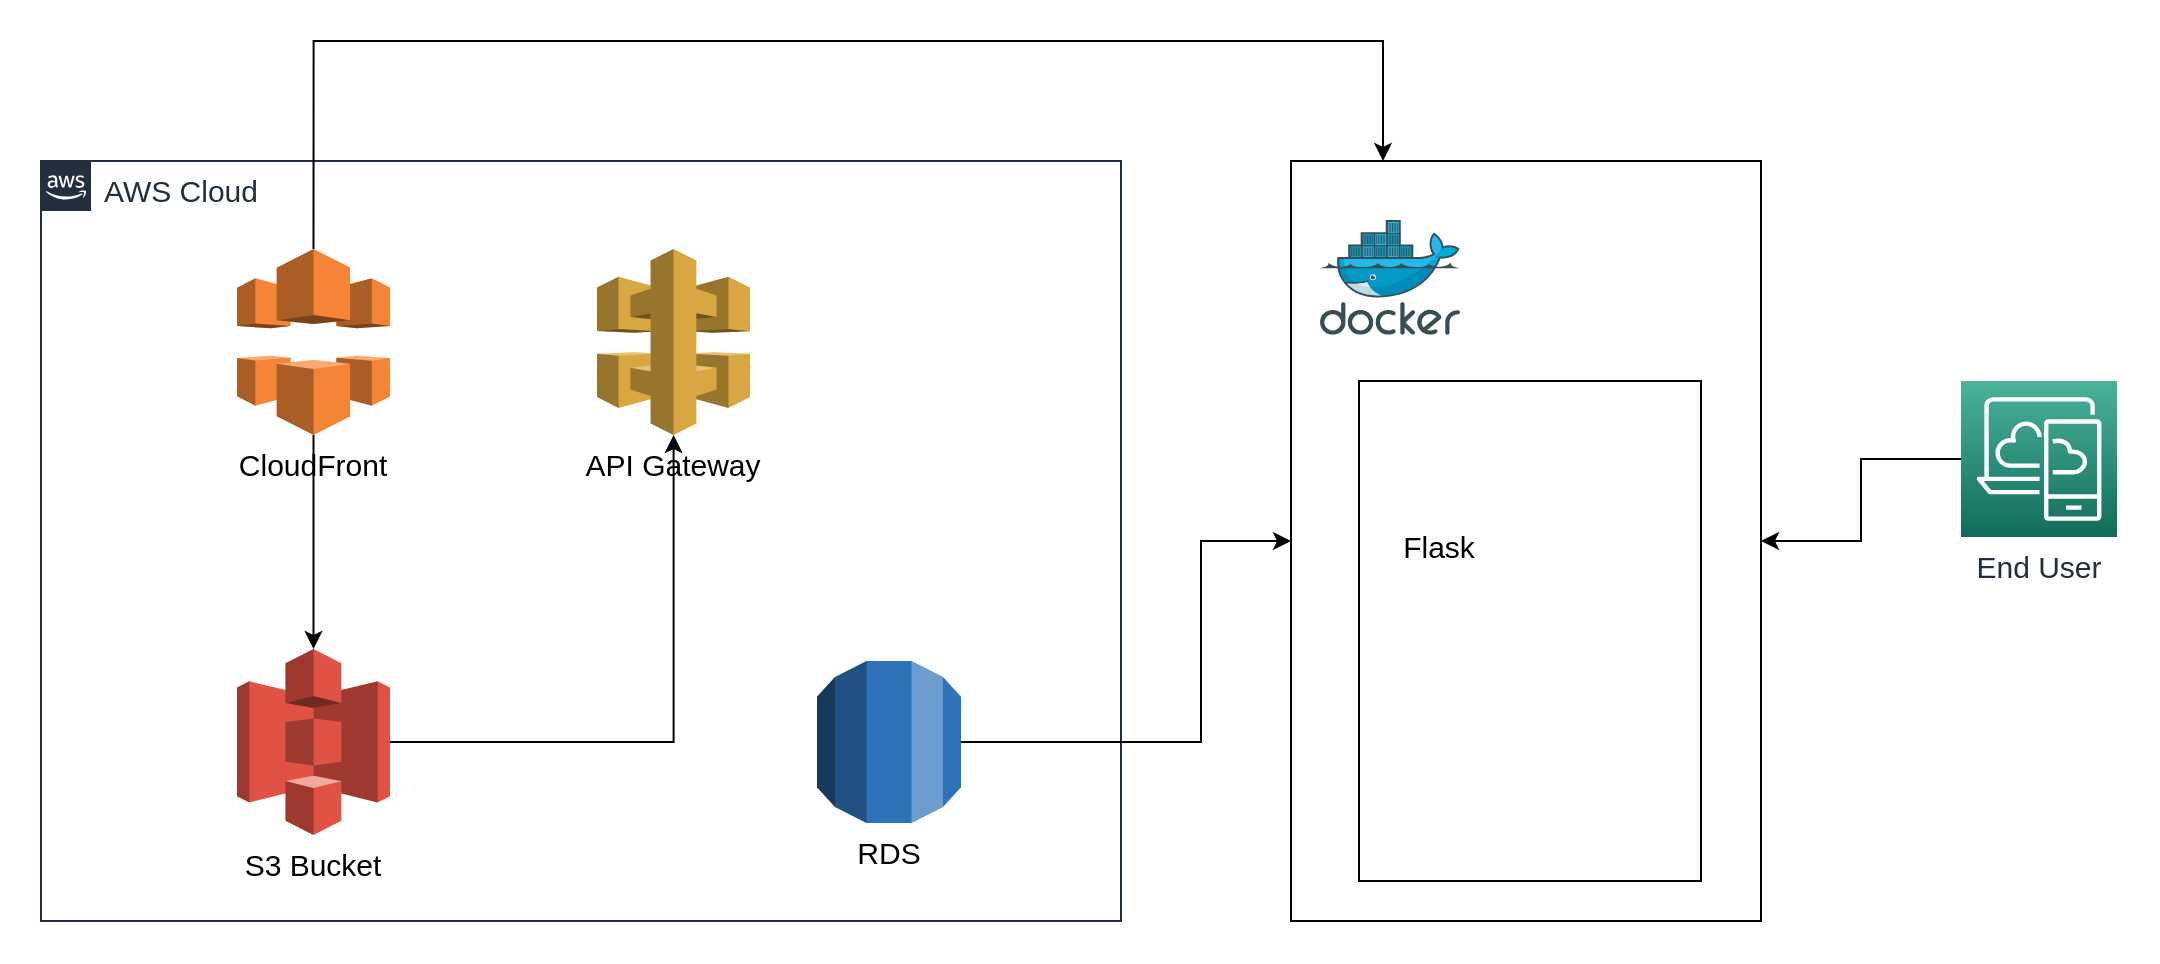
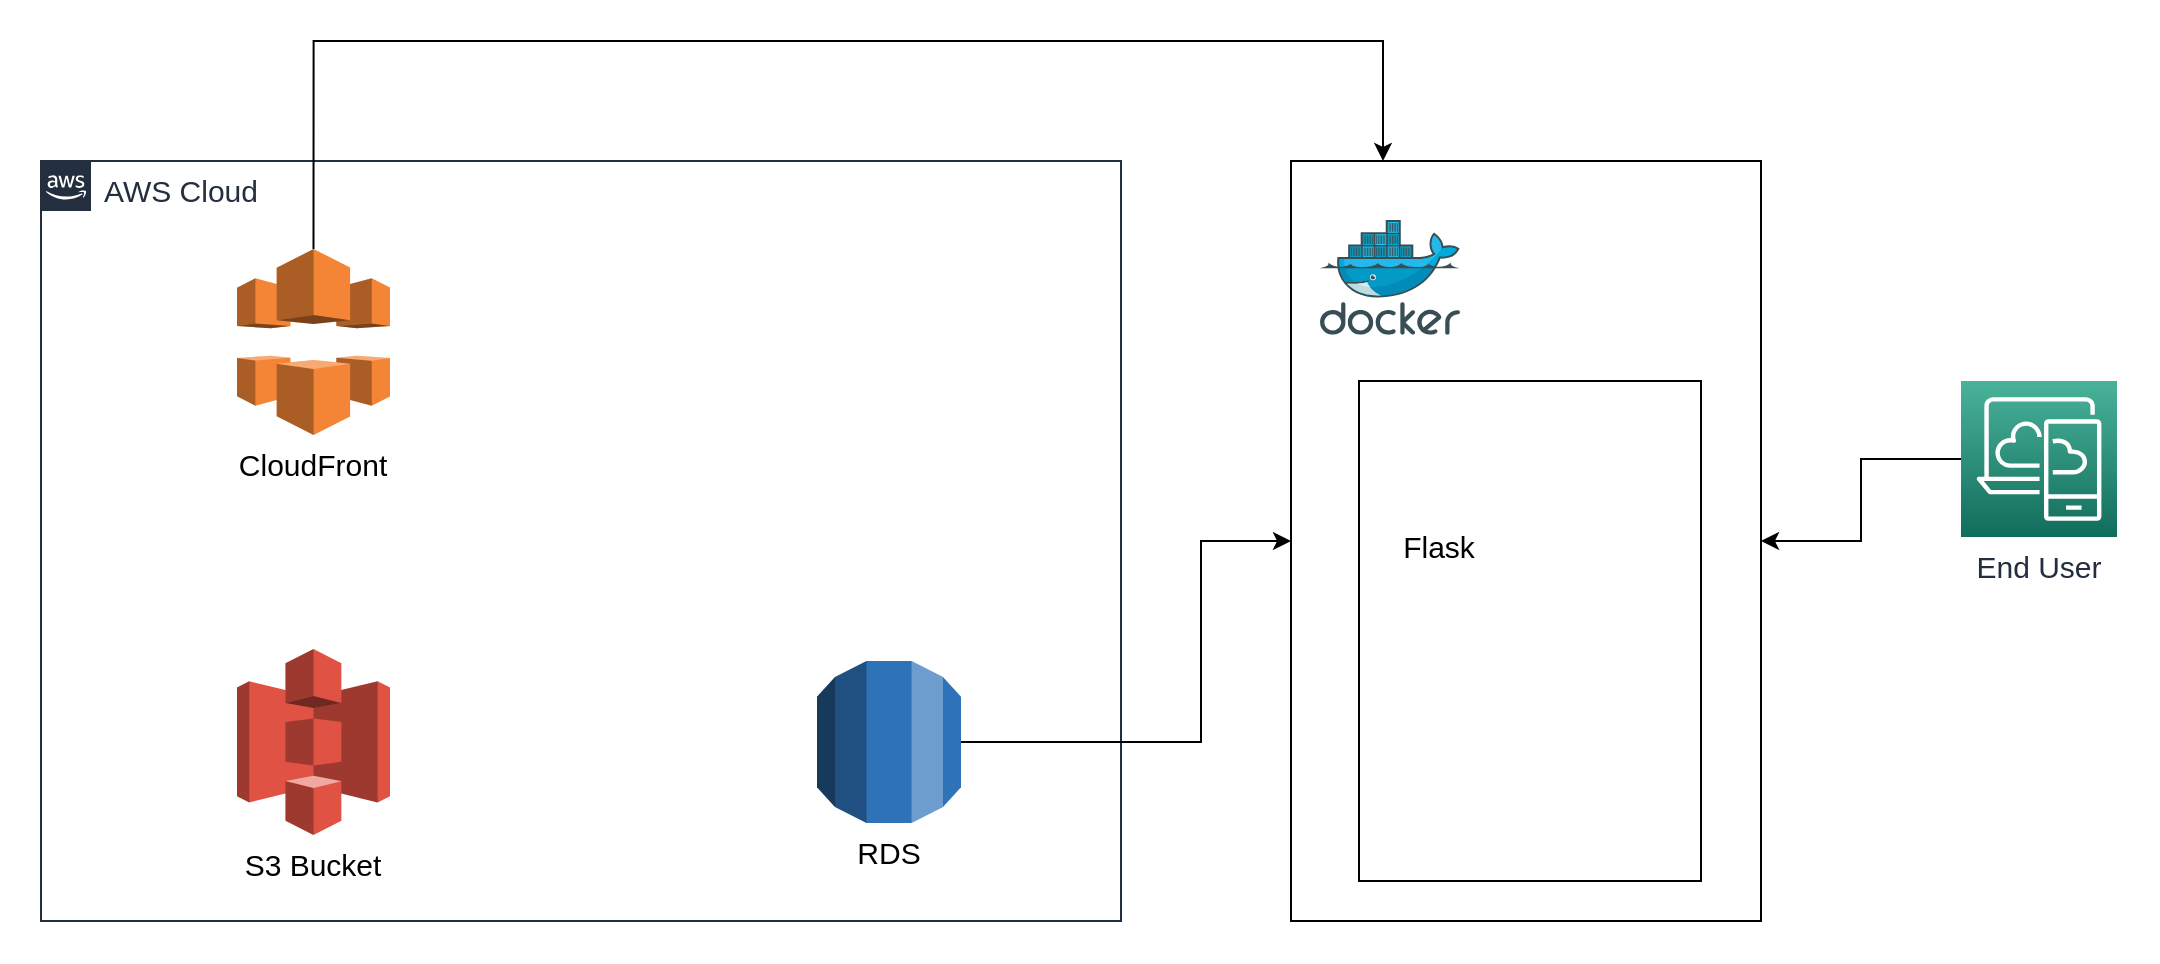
- <mxCell id="9" value="API Gateway" style="outlineConnect=0;dashed=0;verticalLabelPosition=bottom;verticalAlign=top;align=center;html=1;shape=mxgraph.aws3.api_gateway;fillColor=#D9A741;gradientColor=none;fontSize=15;" vertex="1" parent="4"><mxGeometry x="278" y="44" width="76.5" height="93" as="geometry" /></mxCell>
- <mxCell id="5" value="" style="edgeStyle=orthogonalEdgeStyle;rounded=0;orthogonalLoop=1;jettySize=auto;html=1;fontSize=12;" edge="1" parent="4" source="6" target="8"><mxGeometry relative="1" as="geometry" /></mxCell>
- <mxCell id="7" style="edgeStyle=orthogonalEdgeStyle;rounded=0;orthogonalLoop=1;jettySize=auto;html=1;exitX=1;exitY=0.5;exitDx=0;exitDy=0;exitPerimeter=0;fontSize=12;" edge="1" parent="4" source="8" target="9"><mxGeometry relative="1" as="geometry" /></mxCell>
